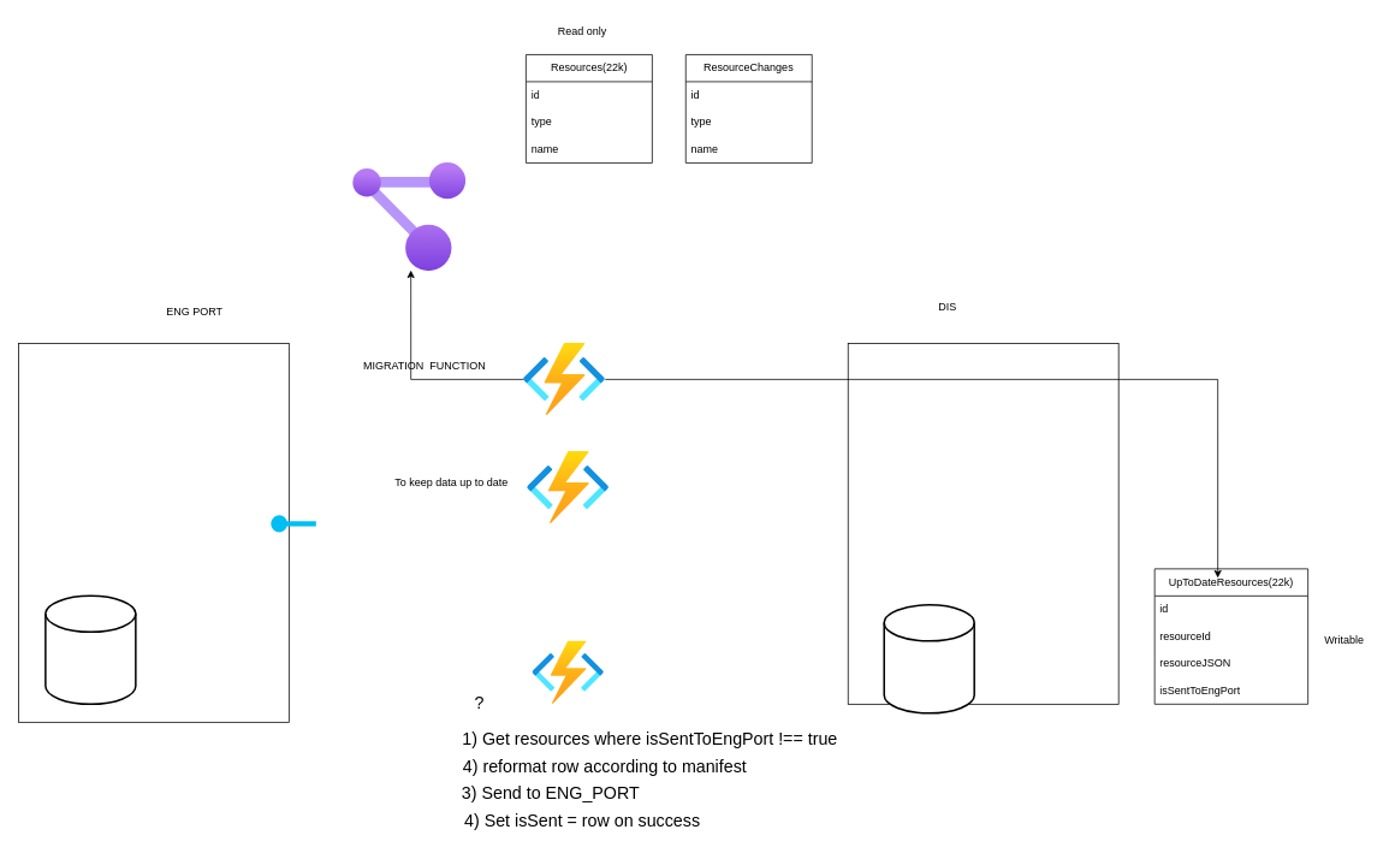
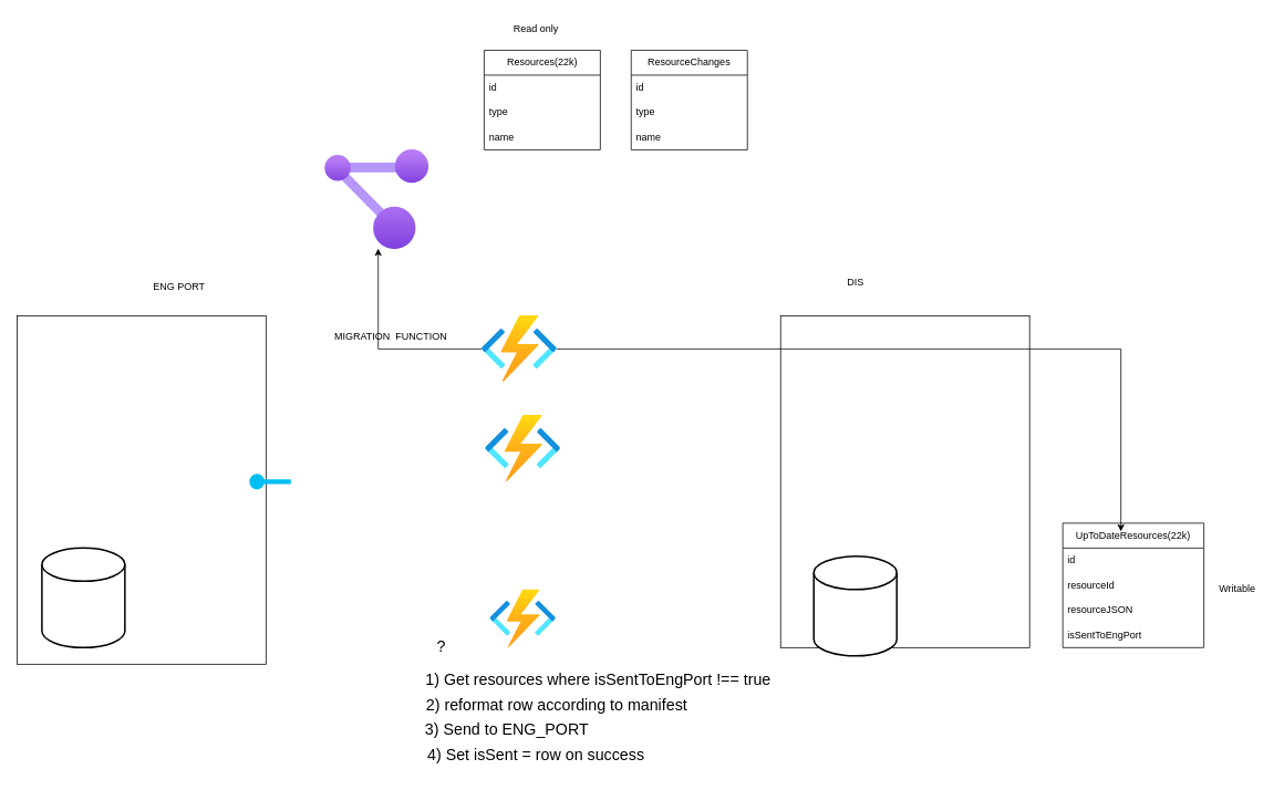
- <mxCell id="19" value="DIS" style="text;html=1;align=center;verticalAlign=middle;resizable=0;points=[];autosize=1;strokeColor=none;fillColor=none;" parent="1" vertex="1"><mxGeometry x="1030" y="325" width="40" height="30" as="geometry" /></mxCell>
+ <mxCell id="19" value="DIS" style="text;html=1;align=center;verticalAlign=middle;resizable=0;points=[];autosize=1;strokeColor=none;fillColor=none;" parent="1" vertex="1"><mxGeometry x="1010" y="325" width="40" height="30" as="geometry" /></mxCell>
- <mxCell id="36" value="To keep data up to date" style="text;html=1;align=center;verticalAlign=middle;resizable=0;points=[];autosize=1;strokeColor=none;fillColor=none;" parent="1" vertex="1"><mxGeometry x="425" y="520" width="150" height="30" as="geometry" /></mxCell>
- <mxCell id="22" value="4) reformat row according to manifest" style="text;html=1;align=center;verticalAlign=middle;resizable=0;points=[];autosize=1;strokeColor=none;fillColor=none;fontSize=19;" parent="1" vertex="1"><mxGeometry x="500" y="830" width="340" height="40" as="geometry" /></mxCell>
+ <mxCell id="22" value="2) reformat row according to manifest" style="text;html=1;align=center;verticalAlign=middle;resizable=0;points=[];autosize=1;strokeColor=none;fillColor=none;fontSize=19;" parent="1" vertex="1"><mxGeometry x="500" y="830" width="340" height="40" as="geometry" /></mxCell>
